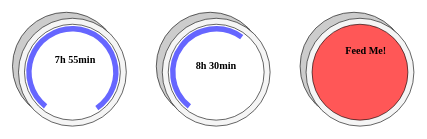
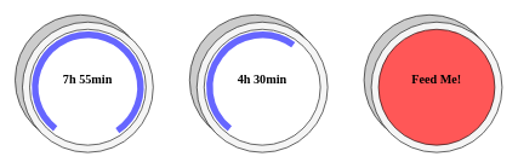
- <mxCell id="7" value="Feed Me!" style="text;html=1;align=center;verticalAlign=middle;whiteSpace=wrap;rounded=0;fontSize=17;fontStyle=1;fontFamily=Verdana;" vertex="1" parent="2"><mxGeometry x="60" y="50" width="100" height="30" as="geometry" /></mxCell>
+ <mxCell id="7" value="Feed Me!" style="text;html=1;align=center;verticalAlign=middle;whiteSpace=wrap;rounded=0;fontSize=17;fontStyle=1;fontFamily=Verdana;" vertex="1" parent="2"><mxGeometry x="50" y="75" width="100" height="30" as="geometry" /></mxCell>
- <mxCell id="13" value="7h 55min" style="text;html=1;align=center;verticalAlign=middle;whiteSpace=wrap;rounded=0;fontSize=17;fontStyle=1;fontFamily=Verdana;" vertex="1" parent="1"><mxGeometry x="75" y="85" width="100" height="30" as="geometry" /></mxCell>
+ <mxCell id="13" value="7h 55min" style="text;html=1;align=center;verticalAlign=middle;whiteSpace=wrap;rounded=0;fontSize=17;fontStyle=1;fontFamily=Verdana;" vertex="1" parent="1"><mxGeometry x="70" y="95" width="100" height="30" as="geometry" /></mxCell>
- <mxCell id="19" value="8h 30min" style="text;html=1;align=center;verticalAlign=middle;whiteSpace=wrap;rounded=0;fontSize=17;fontStyle=1;fontFamily=Verdana;" vertex="1" parent="1"><mxGeometry x="310" y="95" width="100" height="30" as="geometry" /></mxCell>
+ <mxCell id="19" value="4h 30min" style="text;html=1;align=center;verticalAlign=middle;whiteSpace=wrap;rounded=0;fontSize=17;fontStyle=1;fontFamily=Verdana;" vertex="1" parent="1"><mxGeometry x="310" y="95" width="100" height="30" as="geometry" /></mxCell>
